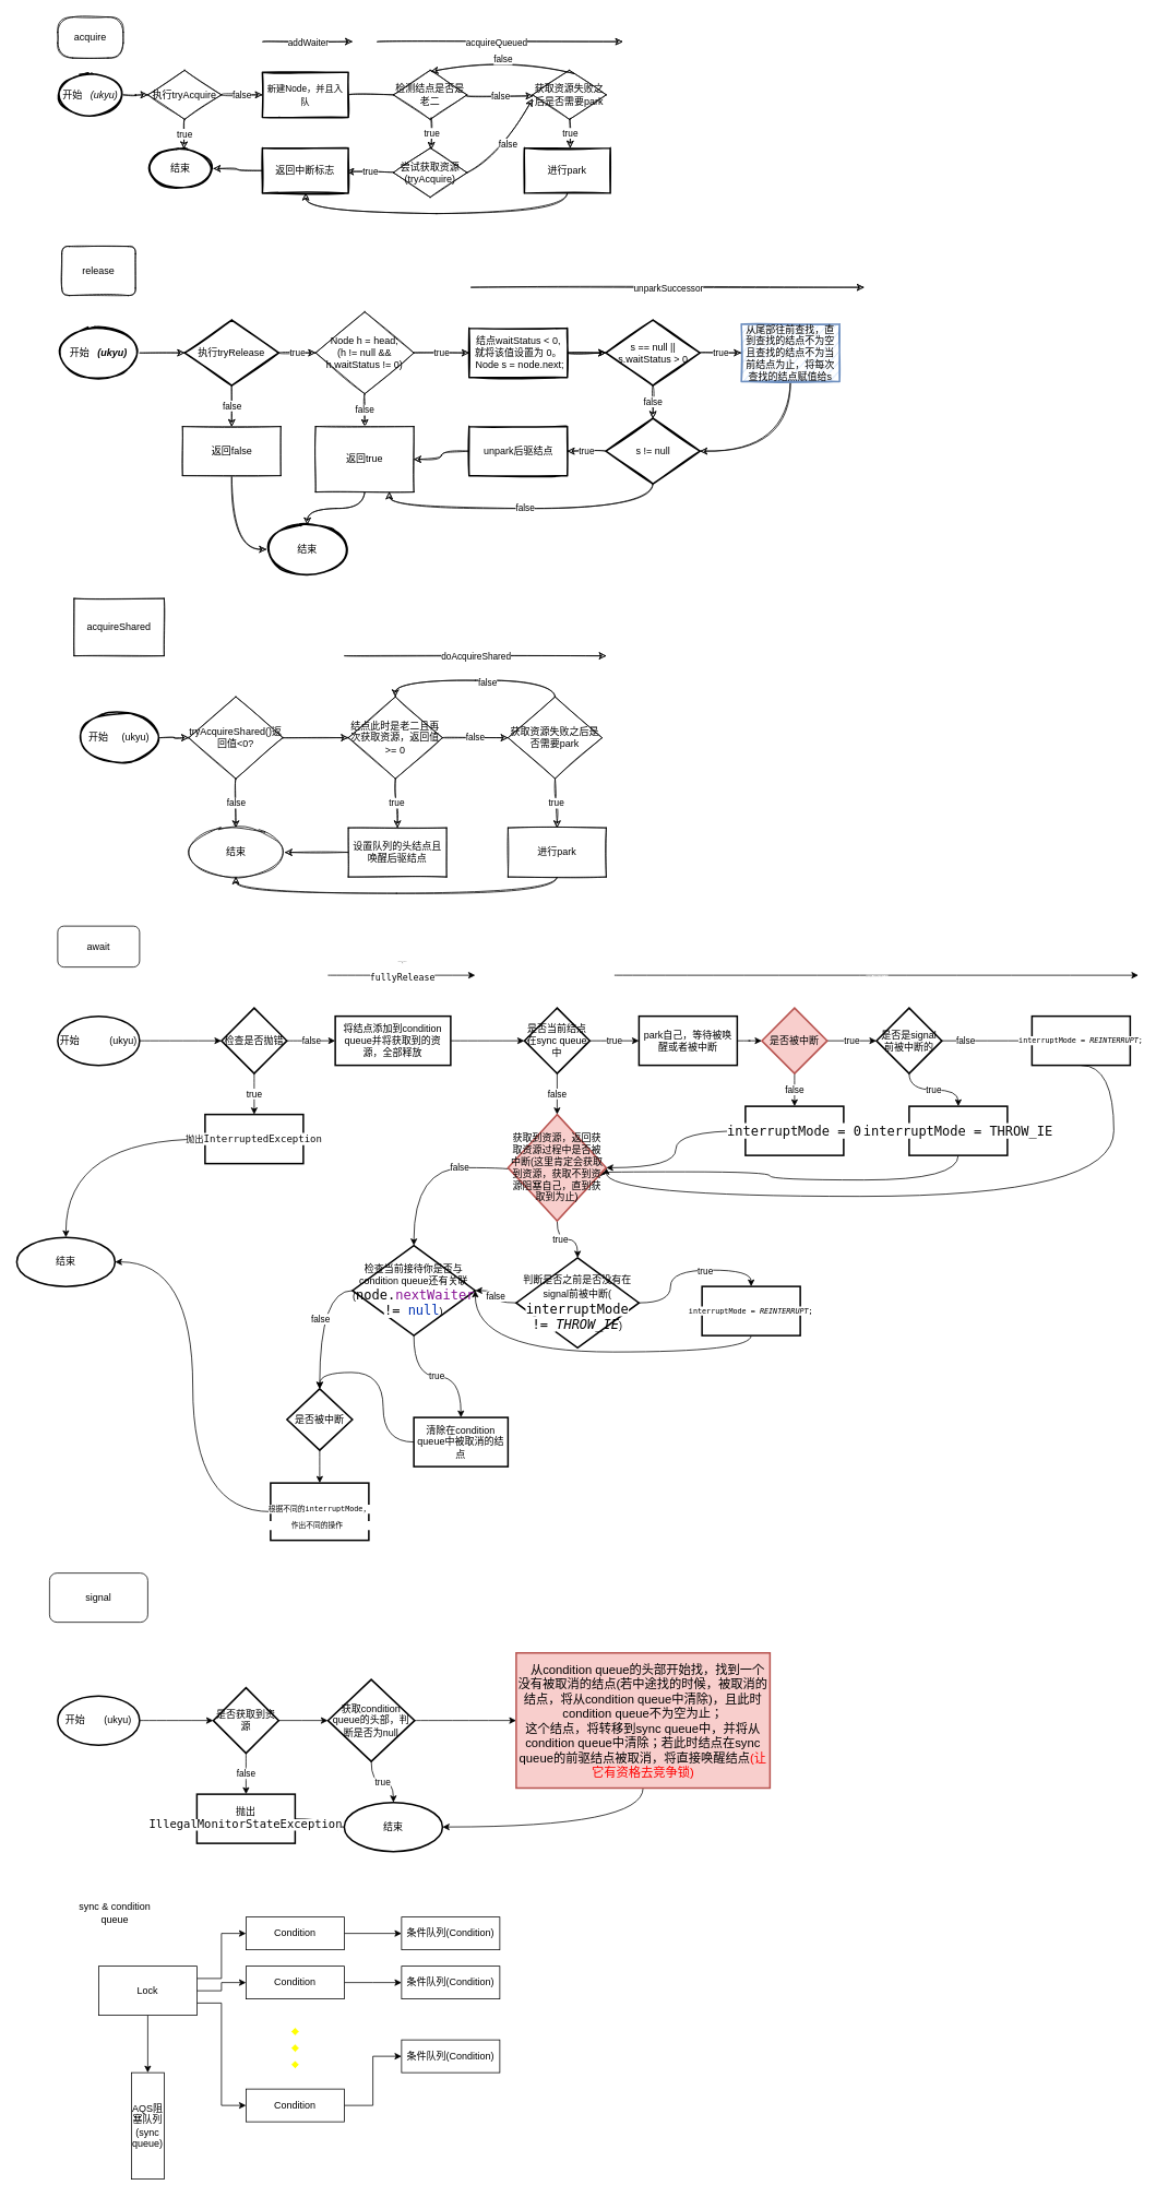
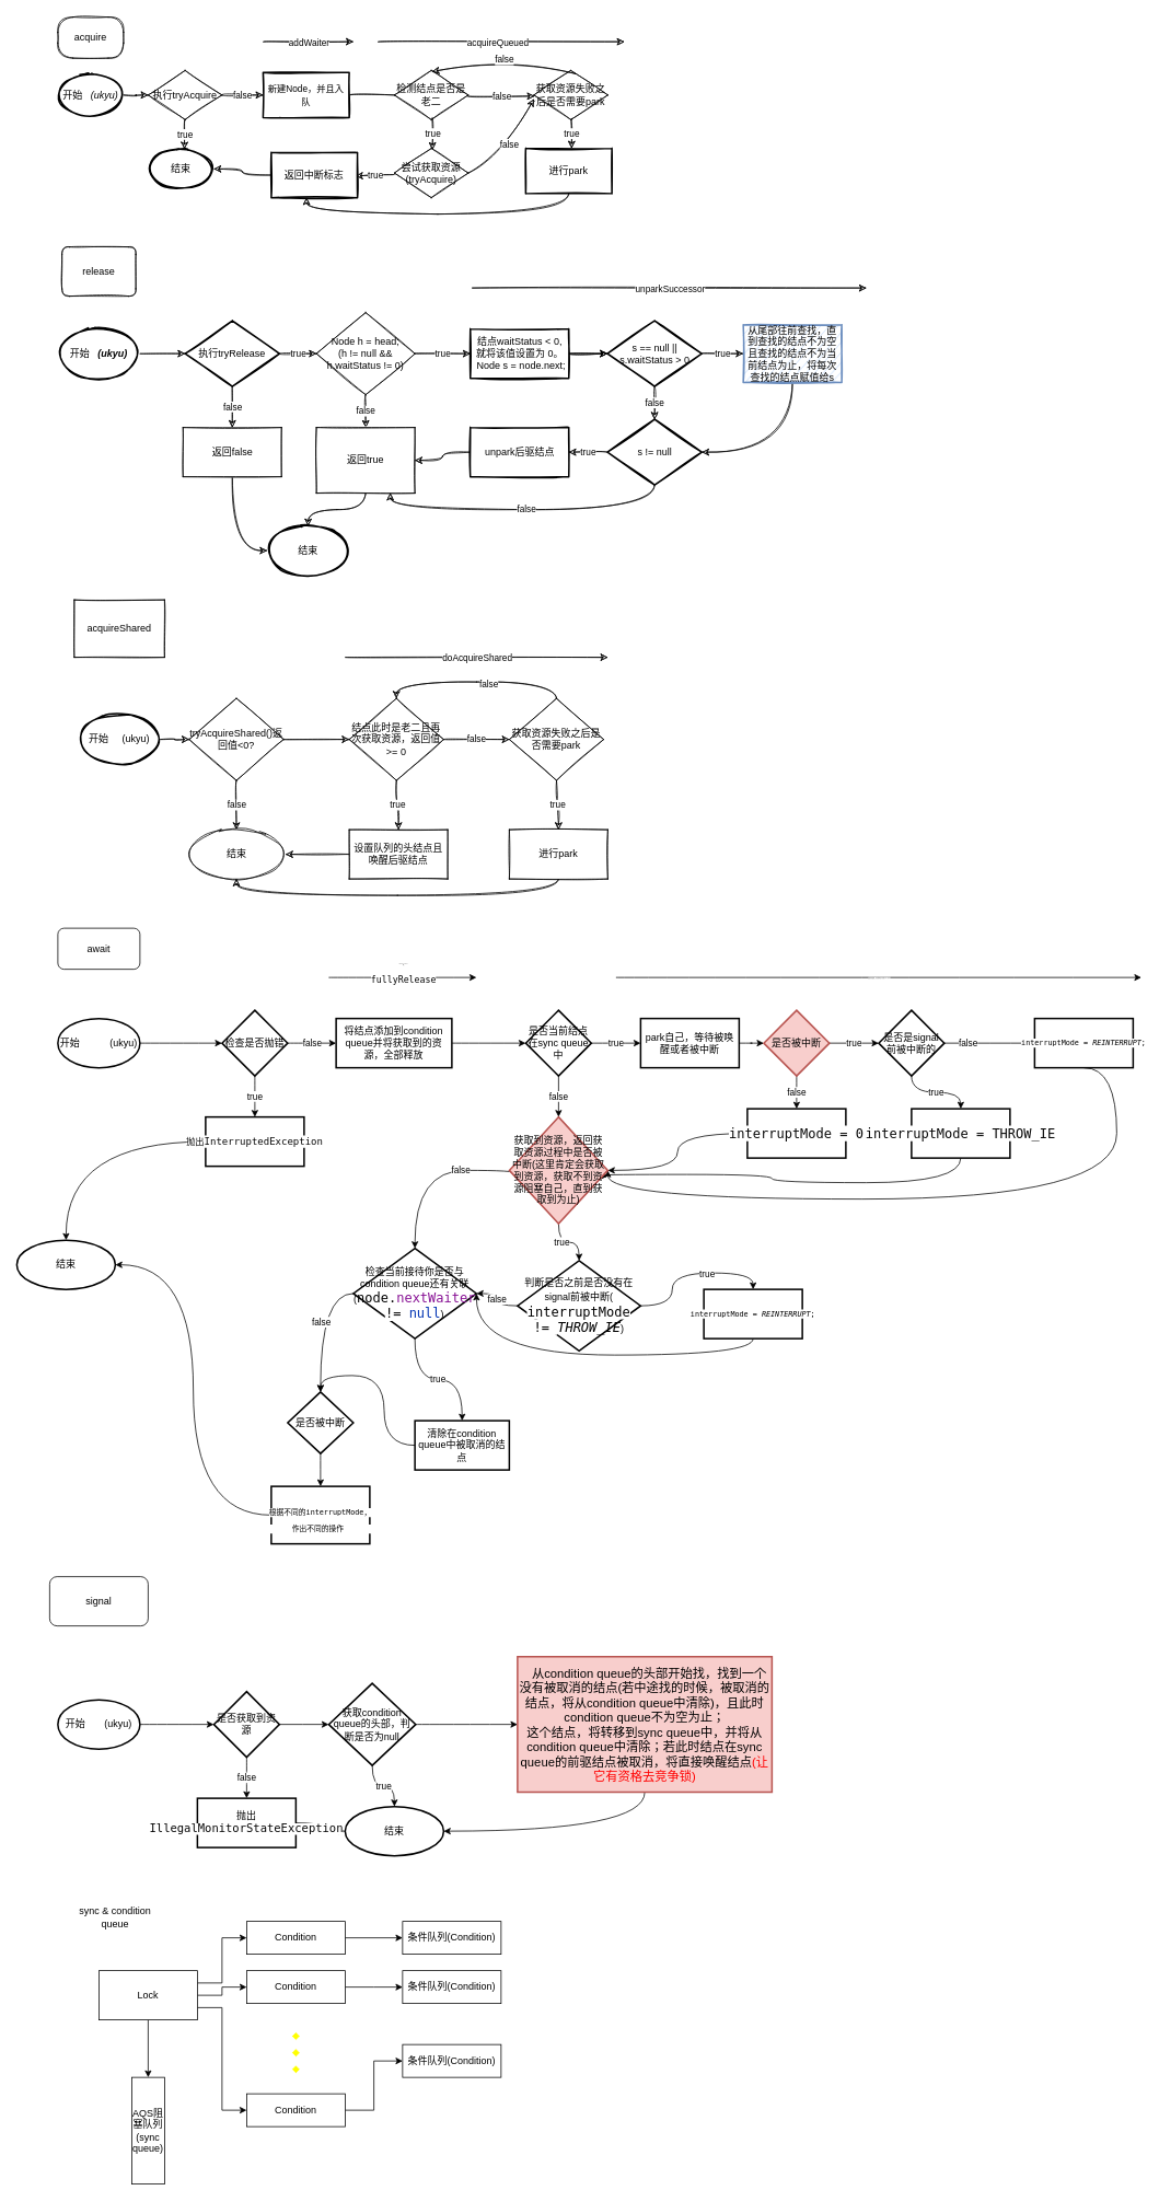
- <mxCell id="22" value="返回中断标志" style="whiteSpace=wrap;html=1;strokeWidth=2;sketch=1;" parent="1" vertex="1"><mxGeometry x="320" y="180" width="105" height="55" as="geometry" /></mxCell>
+ <mxCell id="22" value="返回中断标志" style="whiteSpace=wrap;html=1;strokeWidth=2;sketch=1;" parent="1" vertex="1"><mxGeometry x="330" y="185" width="105" height="55" as="geometry" /></mxCell>
